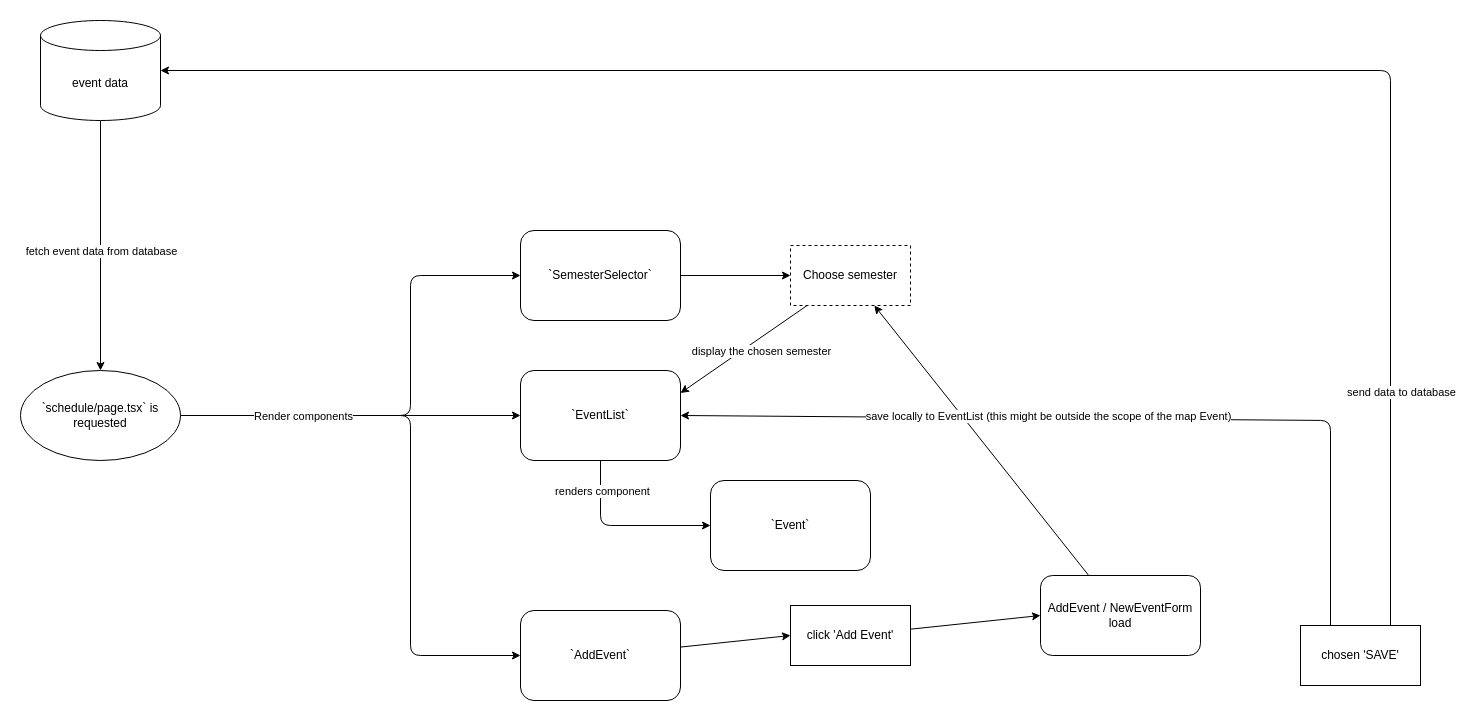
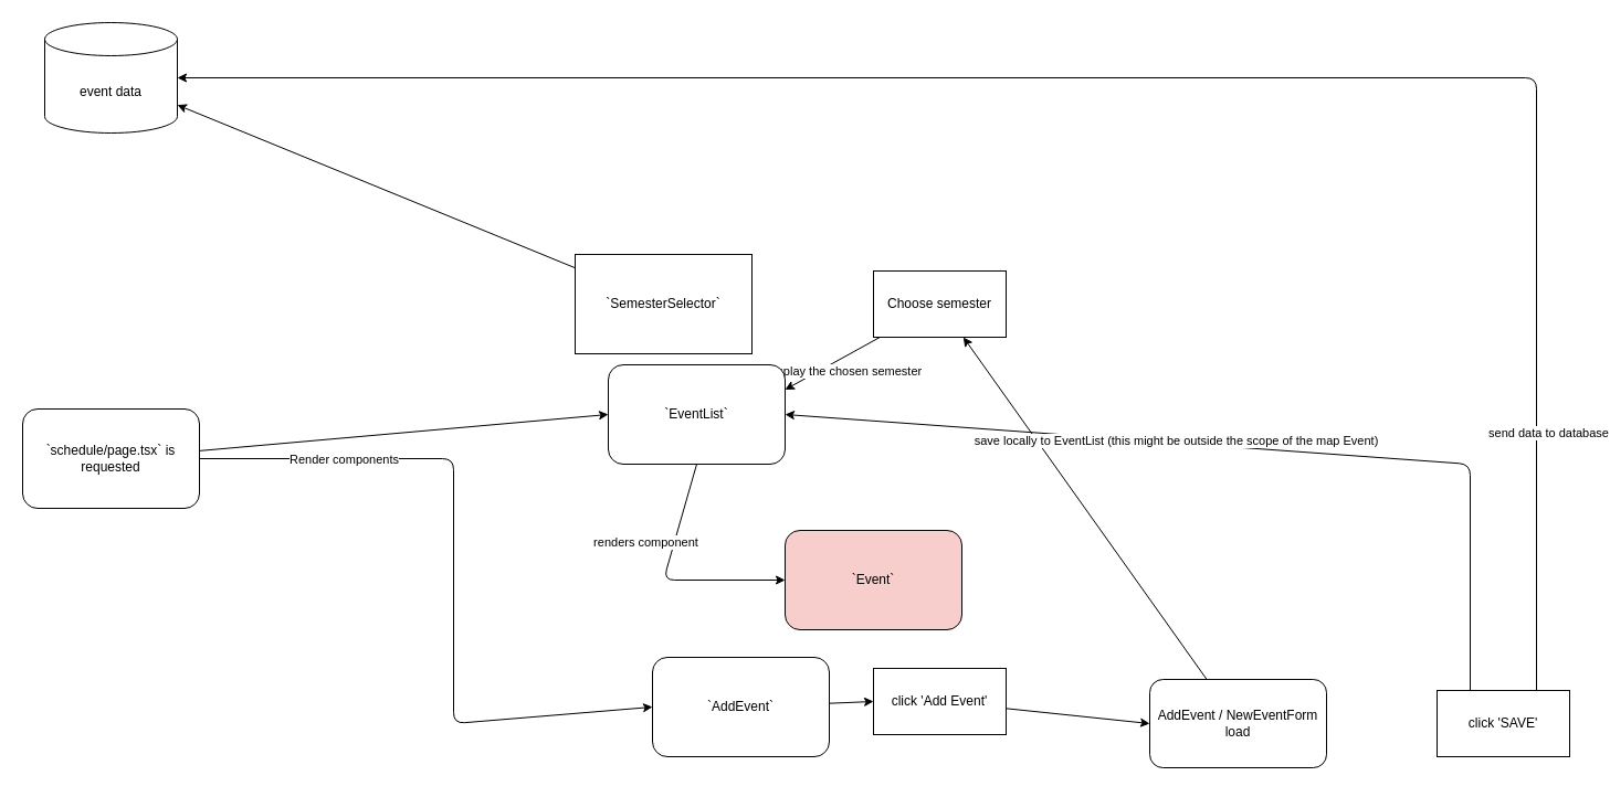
- <mxCell id="19" style="edgeStyle=none;html=1;entryX=0.5;entryY=0;entryDx=0;entryDy=0;" edge="1" parent="1" source="21" target="6"><mxGeometry relative="1" as="geometry" /></mxCell>
- <mxCell id="20" value="fetch event data from database" style="edgeLabel;html=1;align=center;verticalAlign=middle;resizable=0;points=[];" vertex="1" connectable="0" parent="19"><mxGeometry x="-0.119" y="-2" relative="1" as="geometry"><mxPoint x="2" y="20" as="offset" /></mxGeometry></mxCell>
- <mxCell id="23" value="`SemesterSelector`" style="rounded=1;whiteSpace=wrap;html=1;" vertex="1" parent="1"><mxGeometry x="520" y="230" width="160" height="90" as="geometry" /></mxCell>
+ <mxCell id="23" value="`SemesterSelector`" style="whiteSpace=wrap;html=1;rounded=0;" vertex="1" parent="1"><mxGeometry x="520" y="230" width="160" height="90" as="geometry" /></mxCell>
- <mxCell id="22" value="" style="edgeStyle=none;html=1;" edge="1" parent="1" source="23" target="11"><mxGeometry relative="1" as="geometry" /></mxCell>
+ <mxCell id="22" value="" style="edgeStyle=none;html=1;" edge="1" parent="1" source="23" target="21"><mxGeometry relative="1" as="geometry" /></mxCell>
- <mxCell id="11" value="Choose semester" style="rounded=0;whiteSpace=wrap;html=1;dashed=1;" vertex="1" parent="1"><mxGeometry x="790" y="245" width="120" height="60" as="geometry" /></mxCell>
+ <mxCell id="11" value="Choose semester" style="rounded=0;whiteSpace=wrap;html=1;" vertex="1" parent="1"><mxGeometry x="790" y="245" width="120" height="60" as="geometry" /></mxCell>
- <mxCell id="2" style="edgeStyle=none;html=1;entryX=0;entryY=0.5;entryDx=0;entryDy=0;exitX=1;exitY=0.5;exitDx=0;exitDy=0;" edge="1" parent="1" source="6" target="23"><mxGeometry relative="1" as="geometry"><Array as="points"><mxPoint x="410" y="415" /><mxPoint x="410" y="275" /></Array></mxGeometry></mxCell>
- <mxCell id="6" value="`schedule/page.tsx` is requested" style="ellipse;whiteSpace=wrap;html=1;" vertex="1" parent="1"><mxGeometry x="20" y="370" width="160" height="90" as="geometry" /></mxCell>
+ <mxCell id="6" value="`schedule/page.tsx` is requested" style="rounded=1;whiteSpace=wrap;html=1;" vertex="1" parent="1"><mxGeometry x="20" y="370" width="160" height="90" as="geometry" /></mxCell>
- <mxCell id="26" value="`EventList`" style="rounded=1;whiteSpace=wrap;html=1;" vertex="1" parent="1"><mxGeometry x="520" y="370" width="160" height="90" as="geometry" /></mxCell>
+ <mxCell id="26" value="`EventList`" style="rounded=1;whiteSpace=wrap;html=1;" vertex="1" parent="1"><mxGeometry x="550" y="330" width="160" height="90" as="geometry" /></mxCell>
- <mxCell id="29" value="`Event`" style="rounded=1;whiteSpace=wrap;html=1;" vertex="1" parent="1"><mxGeometry x="710" y="480" width="160" height="90" as="geometry" /></mxCell>
+ <mxCell id="29" value="`Event`" style="rounded=1;whiteSpace=wrap;html=1;fillColor=#f8cecc;" vertex="1" parent="1"><mxGeometry x="710" y="480" width="160" height="90" as="geometry" /></mxCell>
- <mxCell id="13" value="AddEvent / NewEventForm load" style="rounded=1;whiteSpace=wrap;html=1;" vertex="1" parent="1"><mxGeometry x="1040" y="575" width="160" height="80" as="geometry" /></mxCell>
+ <mxCell id="13" value="AddEvent / NewEventForm load" style="rounded=1;whiteSpace=wrap;html=1;" vertex="1" parent="1"><mxGeometry x="1040" y="615" width="160" height="80" as="geometry" /></mxCell>
- <mxCell id="28" value="`AddEvent`" style="rounded=1;whiteSpace=wrap;html=1;" vertex="1" parent="1"><mxGeometry x="520" y="610" width="160" height="90" as="geometry" /></mxCell>
+ <mxCell id="28" value="`AddEvent`" style="rounded=1;whiteSpace=wrap;html=1;" vertex="1" parent="1"><mxGeometry x="590" y="595" width="160" height="90" as="geometry" /></mxCell>
- <mxCell id="18" value="chosen 'SAVE'" style="rounded=0;whiteSpace=wrap;html=1;" vertex="1" parent="1"><mxGeometry x="1300" y="625" width="120" height="60" as="geometry" /></mxCell>
+ <mxCell id="18" value="click 'SAVE'" style="rounded=0;whiteSpace=wrap;html=1;" vertex="1" parent="1"><mxGeometry x="1300" y="625" width="120" height="60" as="geometry" /></mxCell>
